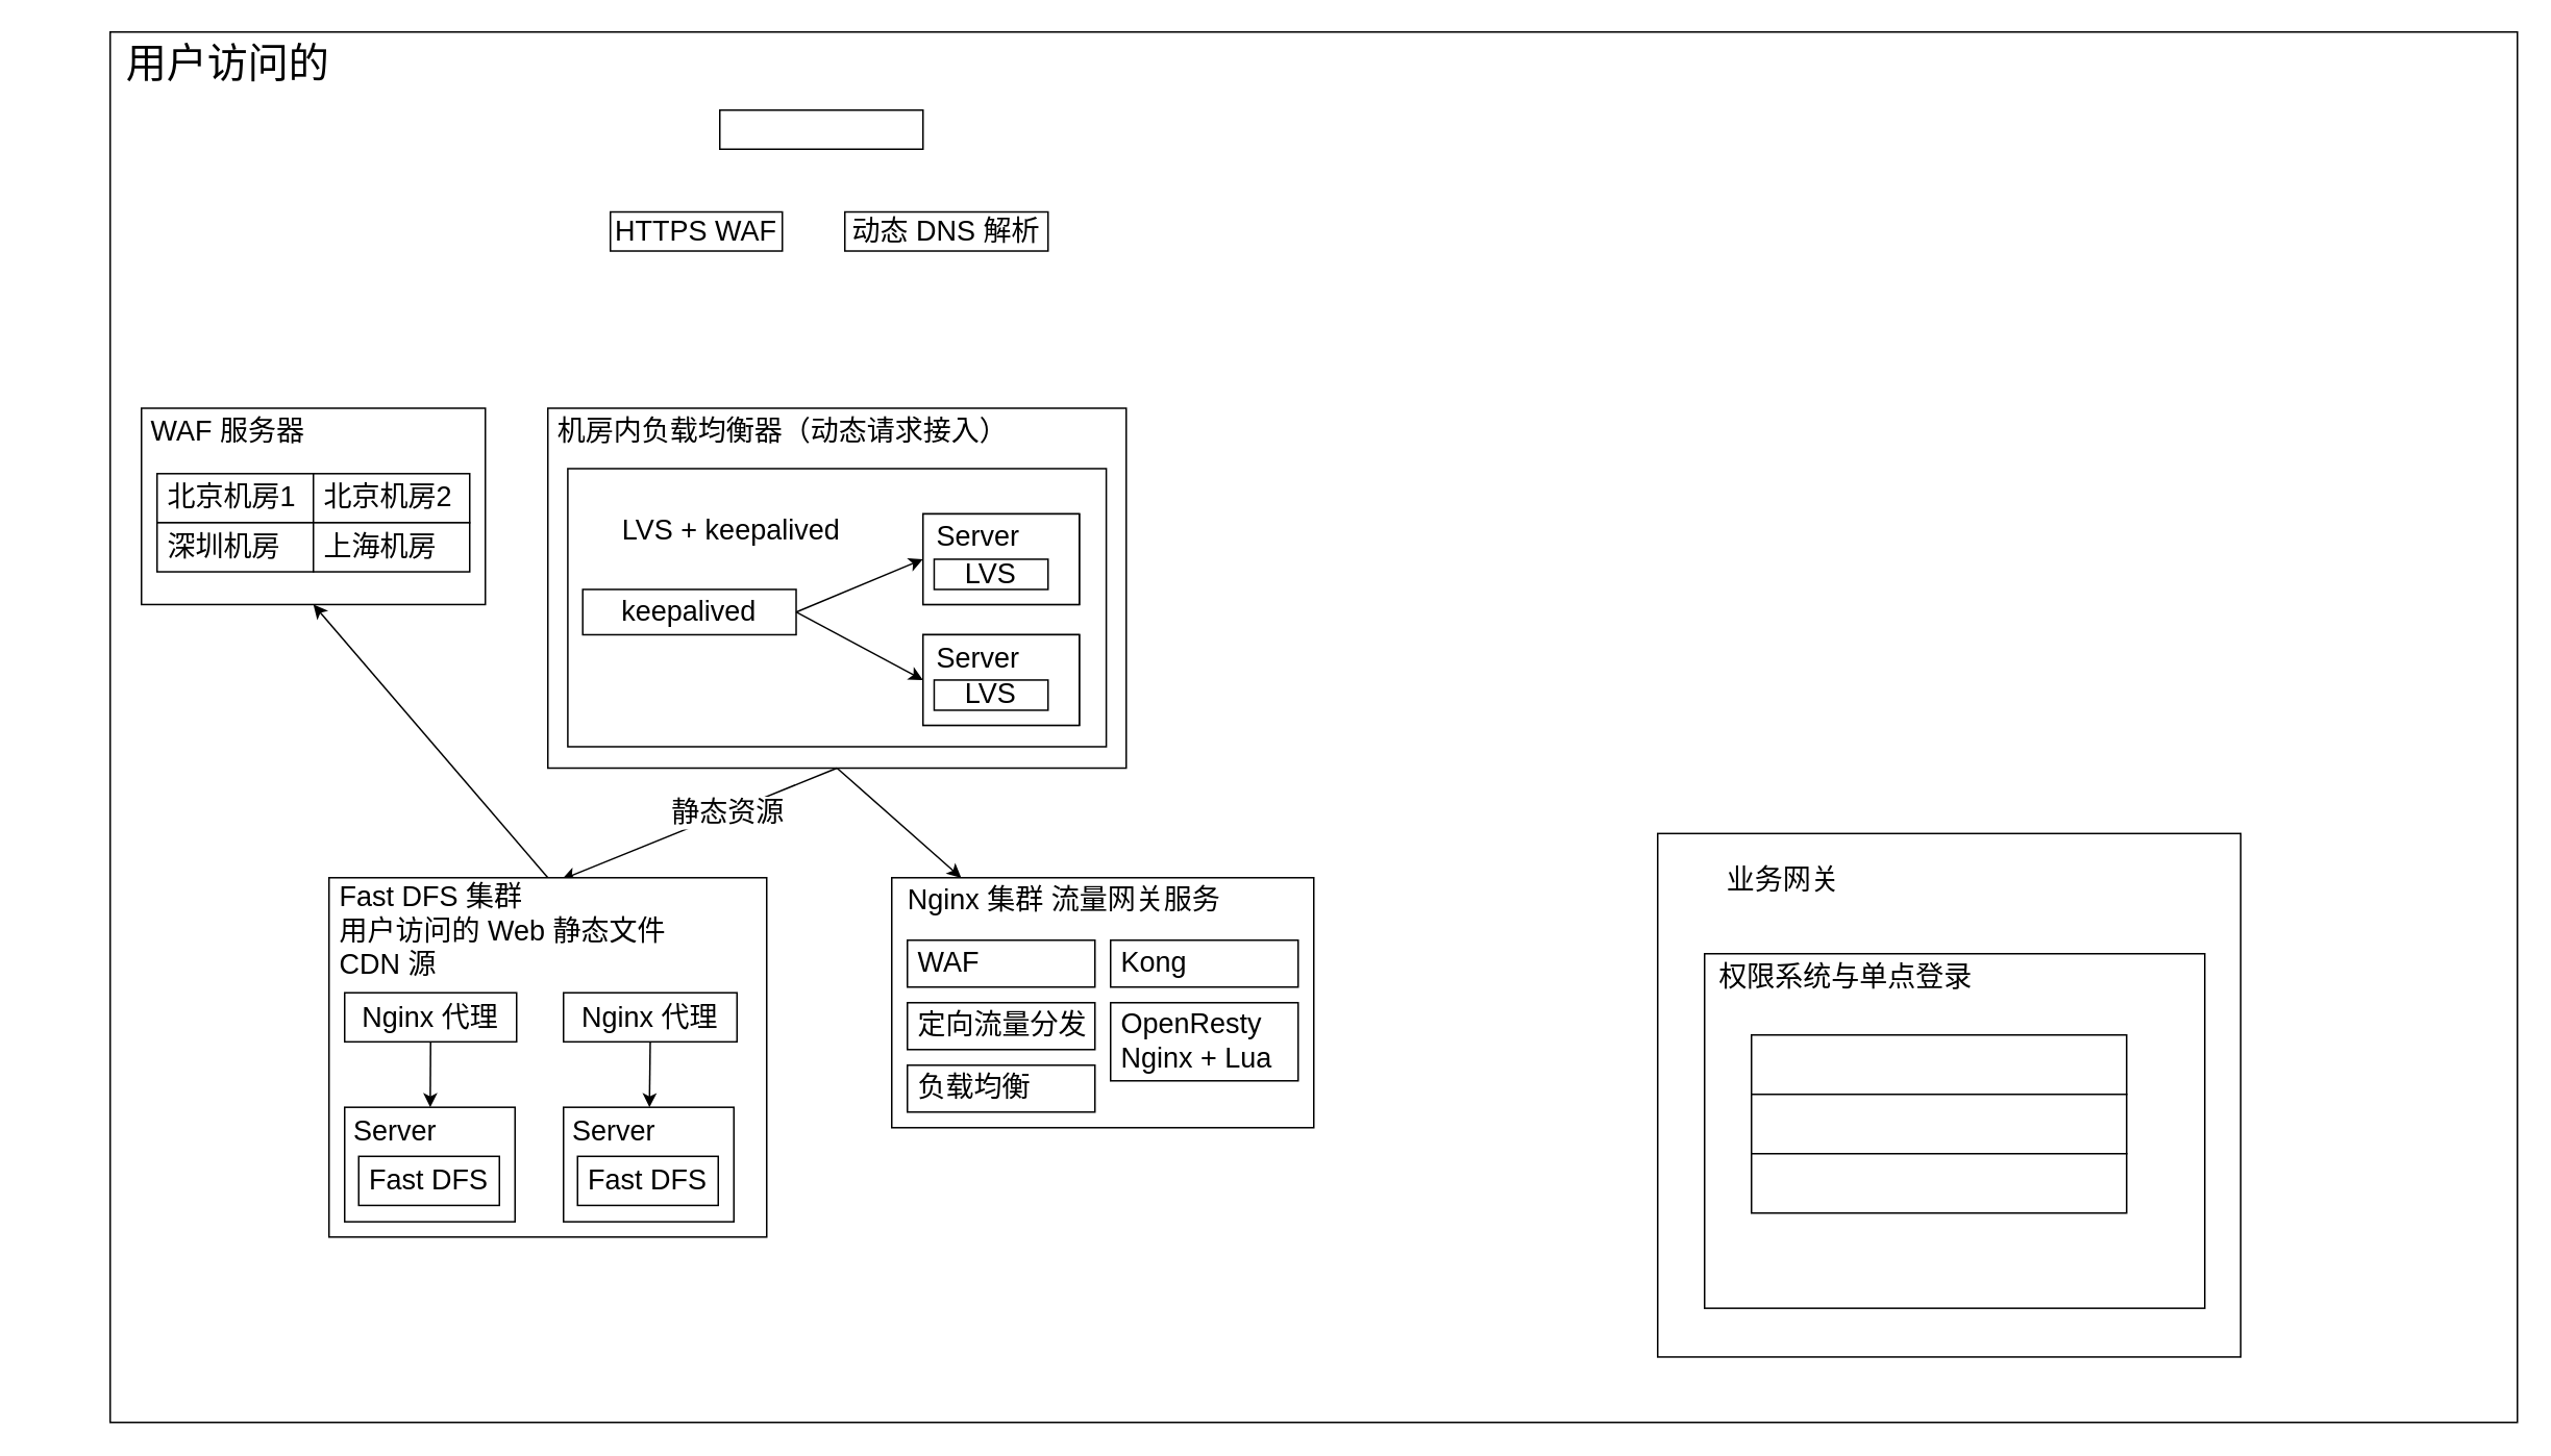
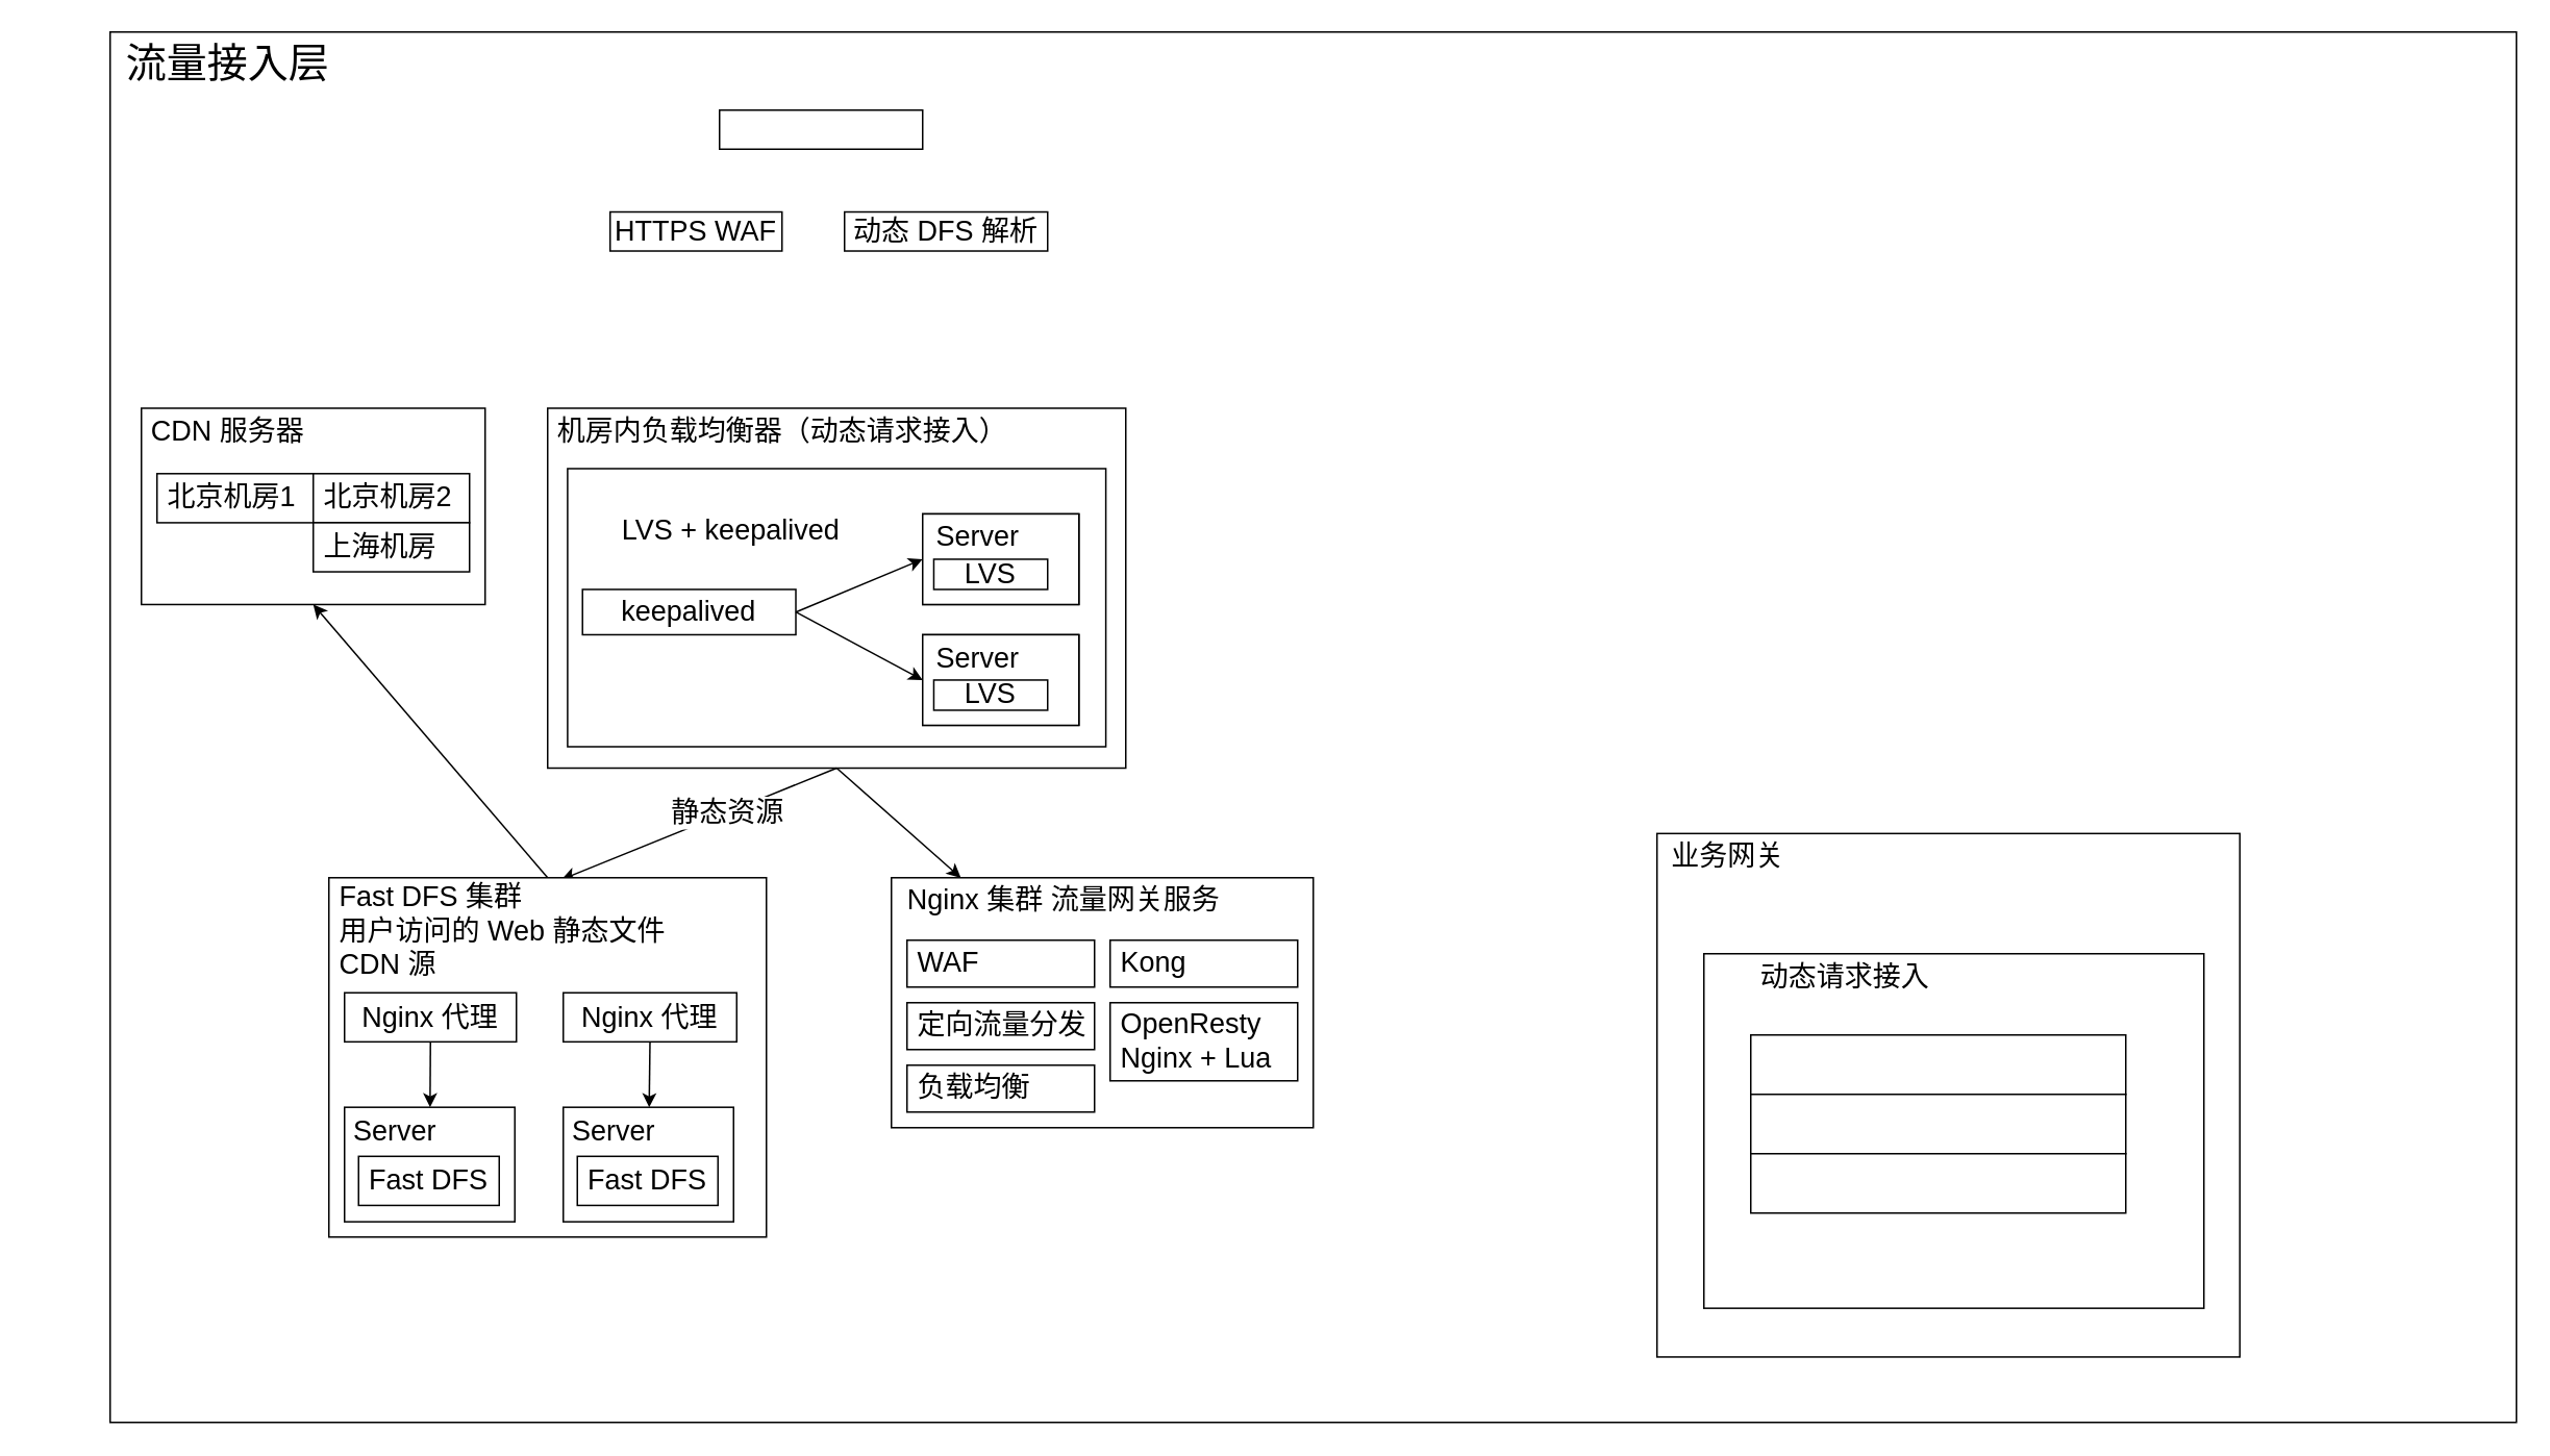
- <mxCell id="4" value="用户访问的" style="text;html=1;align=center;verticalAlign=middle;resizable=0;points=[];autosize=1;fontSize=26;" vertex="1" parent="2"><mxGeometry x="50" width="150" height="40" as="geometry" /></mxCell>
+ <mxCell id="4" value="流量接入层" style="text;html=1;align=center;verticalAlign=middle;resizable=0;points=[];autosize=1;fontSize=26;" vertex="1" parent="2"><mxGeometry x="50" width="150" height="40" as="geometry" /></mxCell>
- <mxCell id="6" value="动态 DNS 解析" style="rounded=0;whiteSpace=wrap;html=1;fontSize=18;align=center;" vertex="1" parent="2"><mxGeometry x="520" y="115.176" width="130" height="25" as="geometry" /></mxCell>
+ <mxCell id="6" value="动态 DFS 解析" style="rounded=0;whiteSpace=wrap;html=1;fontSize=18;align=center;" vertex="1" parent="2"><mxGeometry x="520" y="115.176" width="130" height="25" as="geometry" /></mxCell>
- <mxCell id="43" value="WAF 服务器" style="text;html=1;align=center;verticalAlign=middle;resizable=0;points=[];autosize=1;fontSize=18;" vertex="1" parent="41"><mxGeometry width="110" height="30" as="geometry" /></mxCell>
+ <mxCell id="43" value="CDN 服务器" style="text;html=1;align=center;verticalAlign=middle;resizable=0;points=[];autosize=1;fontSize=18;" vertex="1" parent="41"><mxGeometry width="110" height="30" as="geometry" /></mxCell>
- <mxCell id="46" value="&amp;nbsp;深圳机房" style="rounded=0;whiteSpace=wrap;html=1;fontSize=18;align=left;" vertex="1" parent="41"><mxGeometry x="10" y="73.294" width="100" height="31.412" as="geometry" /></mxCell>
- <mxCell id="29" value="业务网关" style="text;html=1;align=center;verticalAlign=middle;resizable=0;points=[];autosize=1;fontSize=18;" vertex="1" parent="27"><mxGeometry x="35" y="15" width="90" height="30" as="geometry" /></mxCell>
+ <mxCell id="29" value="业务网关" style="text;html=1;align=center;verticalAlign=middle;resizable=0;points=[];autosize=1;fontSize=18;" vertex="1" parent="27"><mxGeometry width="90" height="30" as="geometry" /></mxCell>
- <mxCell id="33" value="权限系统与单点登录" style="text;html=1;align=center;verticalAlign=middle;resizable=0;points=[];autosize=1;fontSize=18;" vertex="1" parent="31"><mxGeometry width="180" height="30" as="geometry" /></mxCell>
+ <mxCell id="33" value="动态请求接入" style="text;html=1;align=center;verticalAlign=middle;resizable=0;points=[];autosize=1;fontSize=18;" vertex="1" parent="31"><mxGeometry width="180" height="30" as="geometry" /></mxCell>
